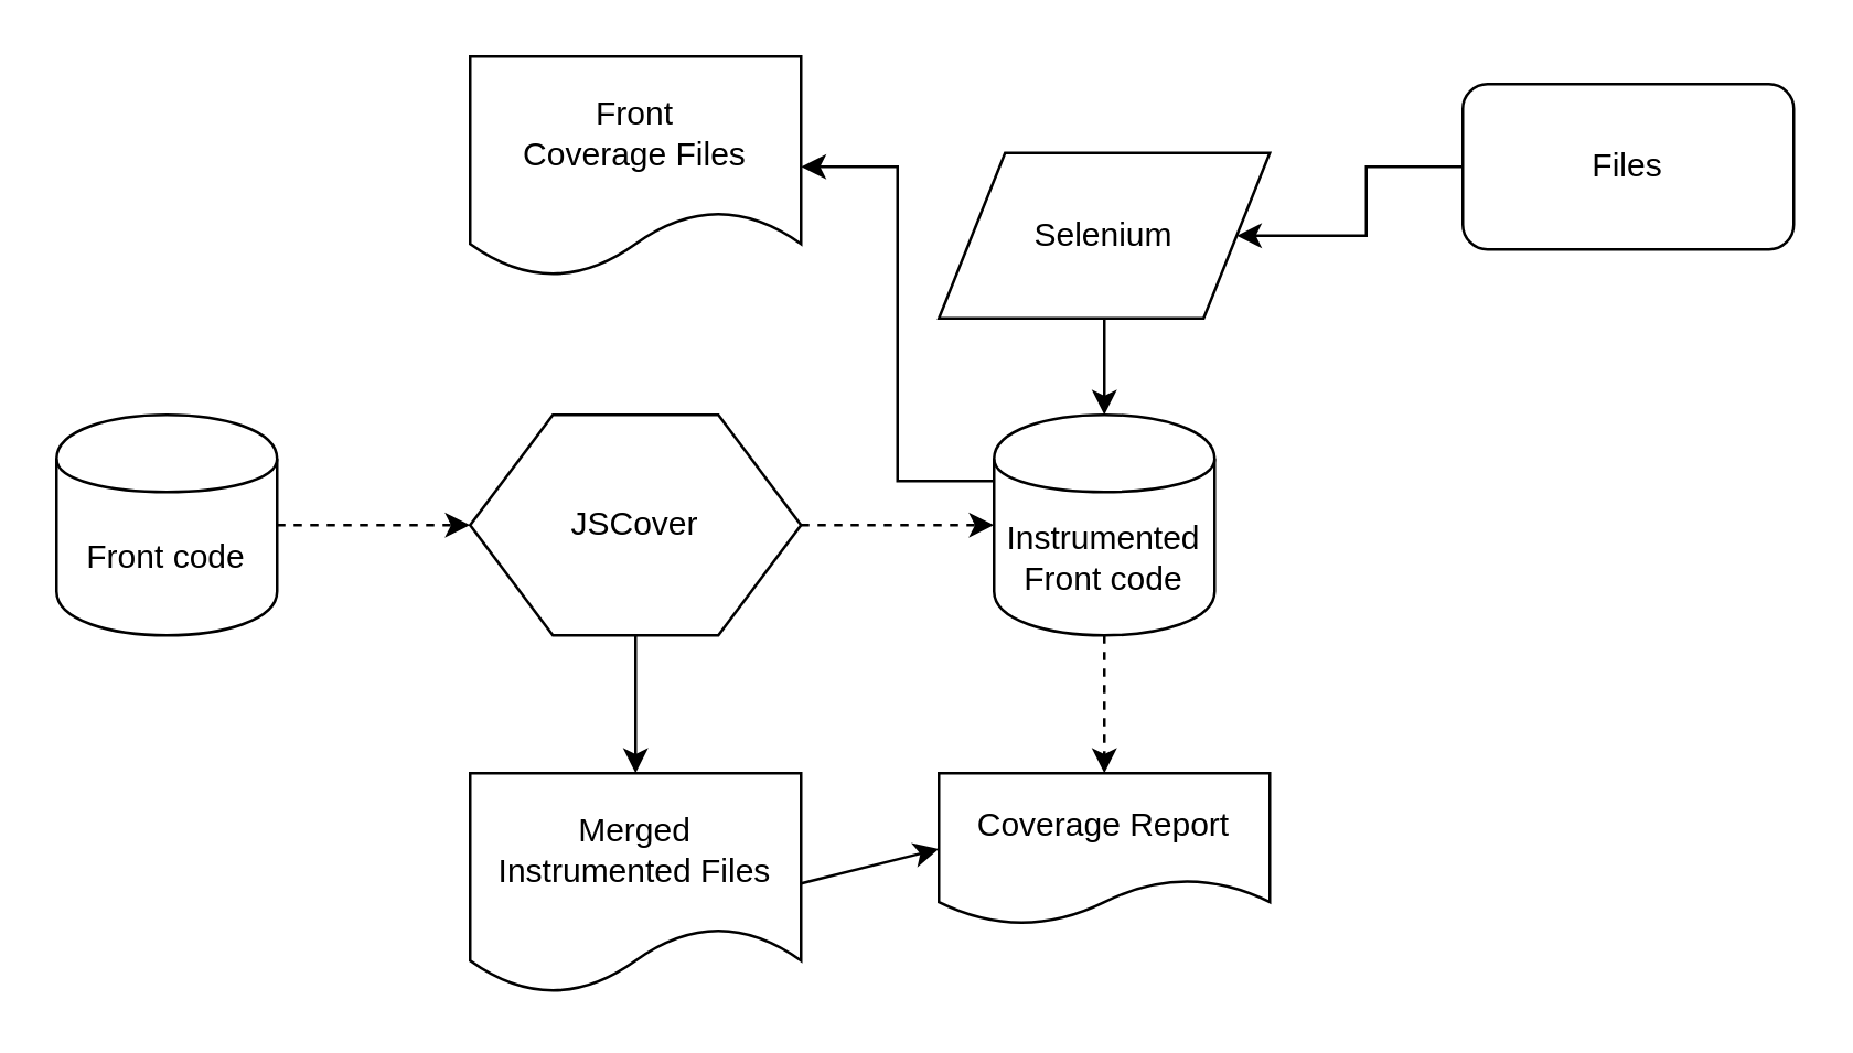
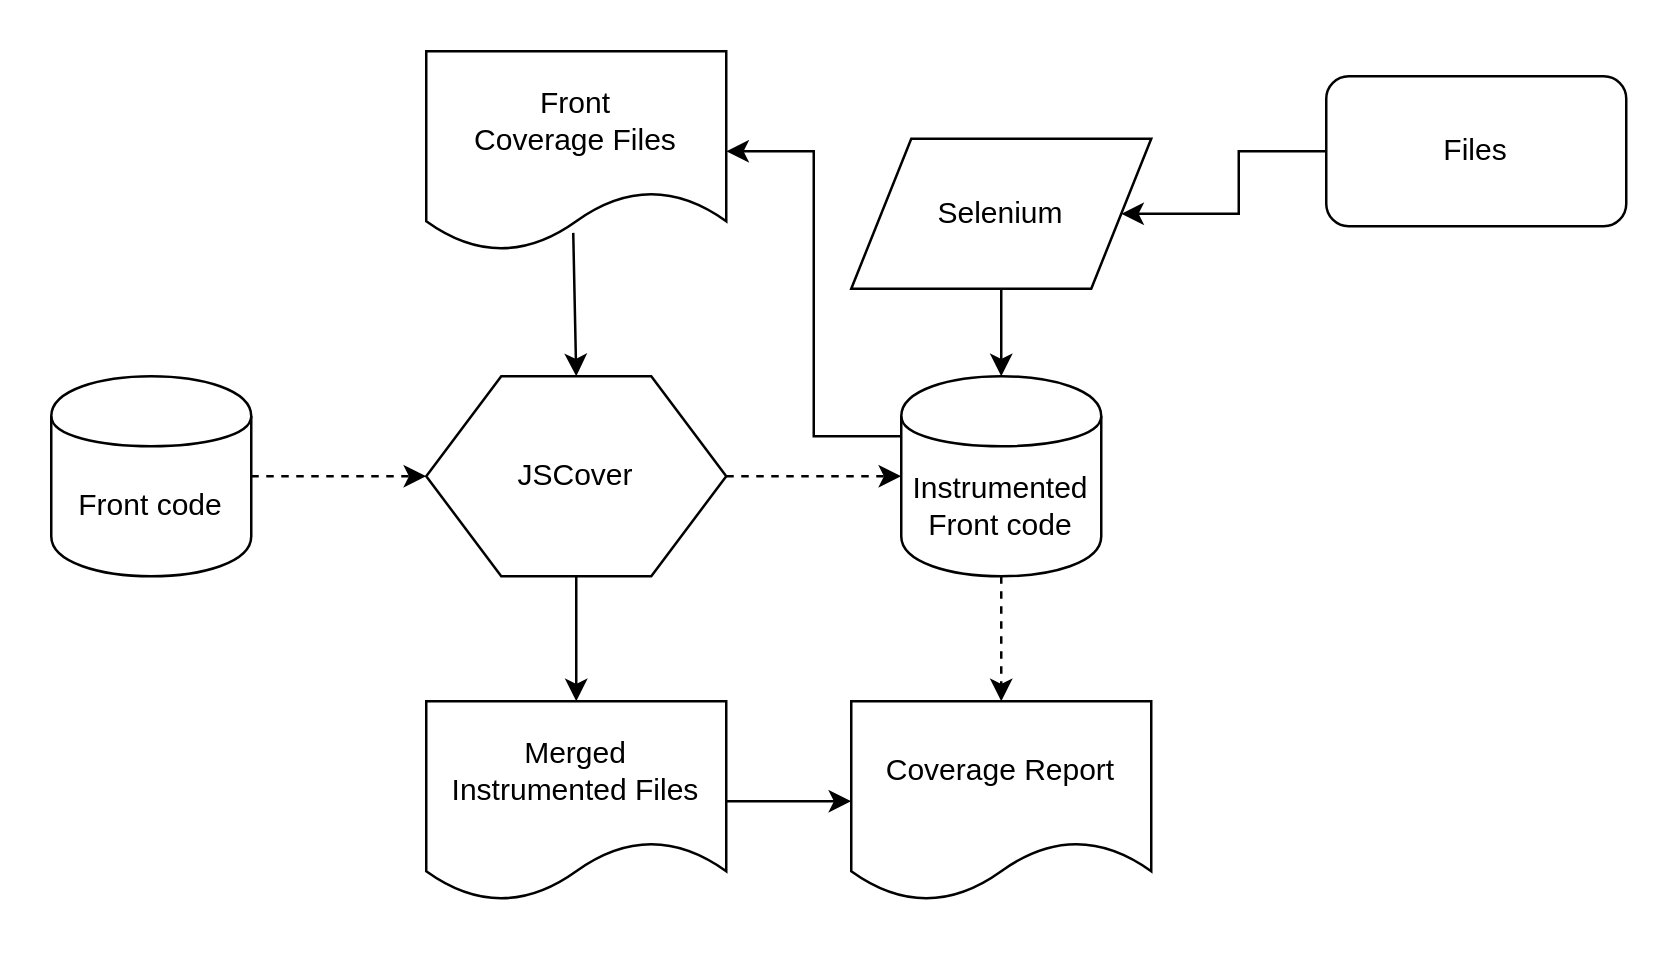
+ <mxCell id="14" style="rounded=0;orthogonalLoop=1;jettySize=auto;html=1;entryX=0.5;entryY=0;entryDx=0;entryDy=0;exitX=0.49;exitY=0.908;exitDx=0;exitDy=0;exitPerimeter=0;" edge="1" parent="1" source="15" target="6"><mxGeometry relative="1" as="geometry" /></mxCell>
- <mxCell id="18" value="Coverage Report" style="shape=document;whiteSpace=wrap;html=1;boundedLbl=1;" vertex="1" parent="1"><mxGeometry x="340" y="280" width="120" height="55" as="geometry" /></mxCell>
+ <mxCell id="18" value="Coverage Report" style="shape=document;whiteSpace=wrap;html=1;boundedLbl=1;" vertex="1" parent="1"><mxGeometry x="340" y="280" width="120" height="80" as="geometry" /></mxCell>
